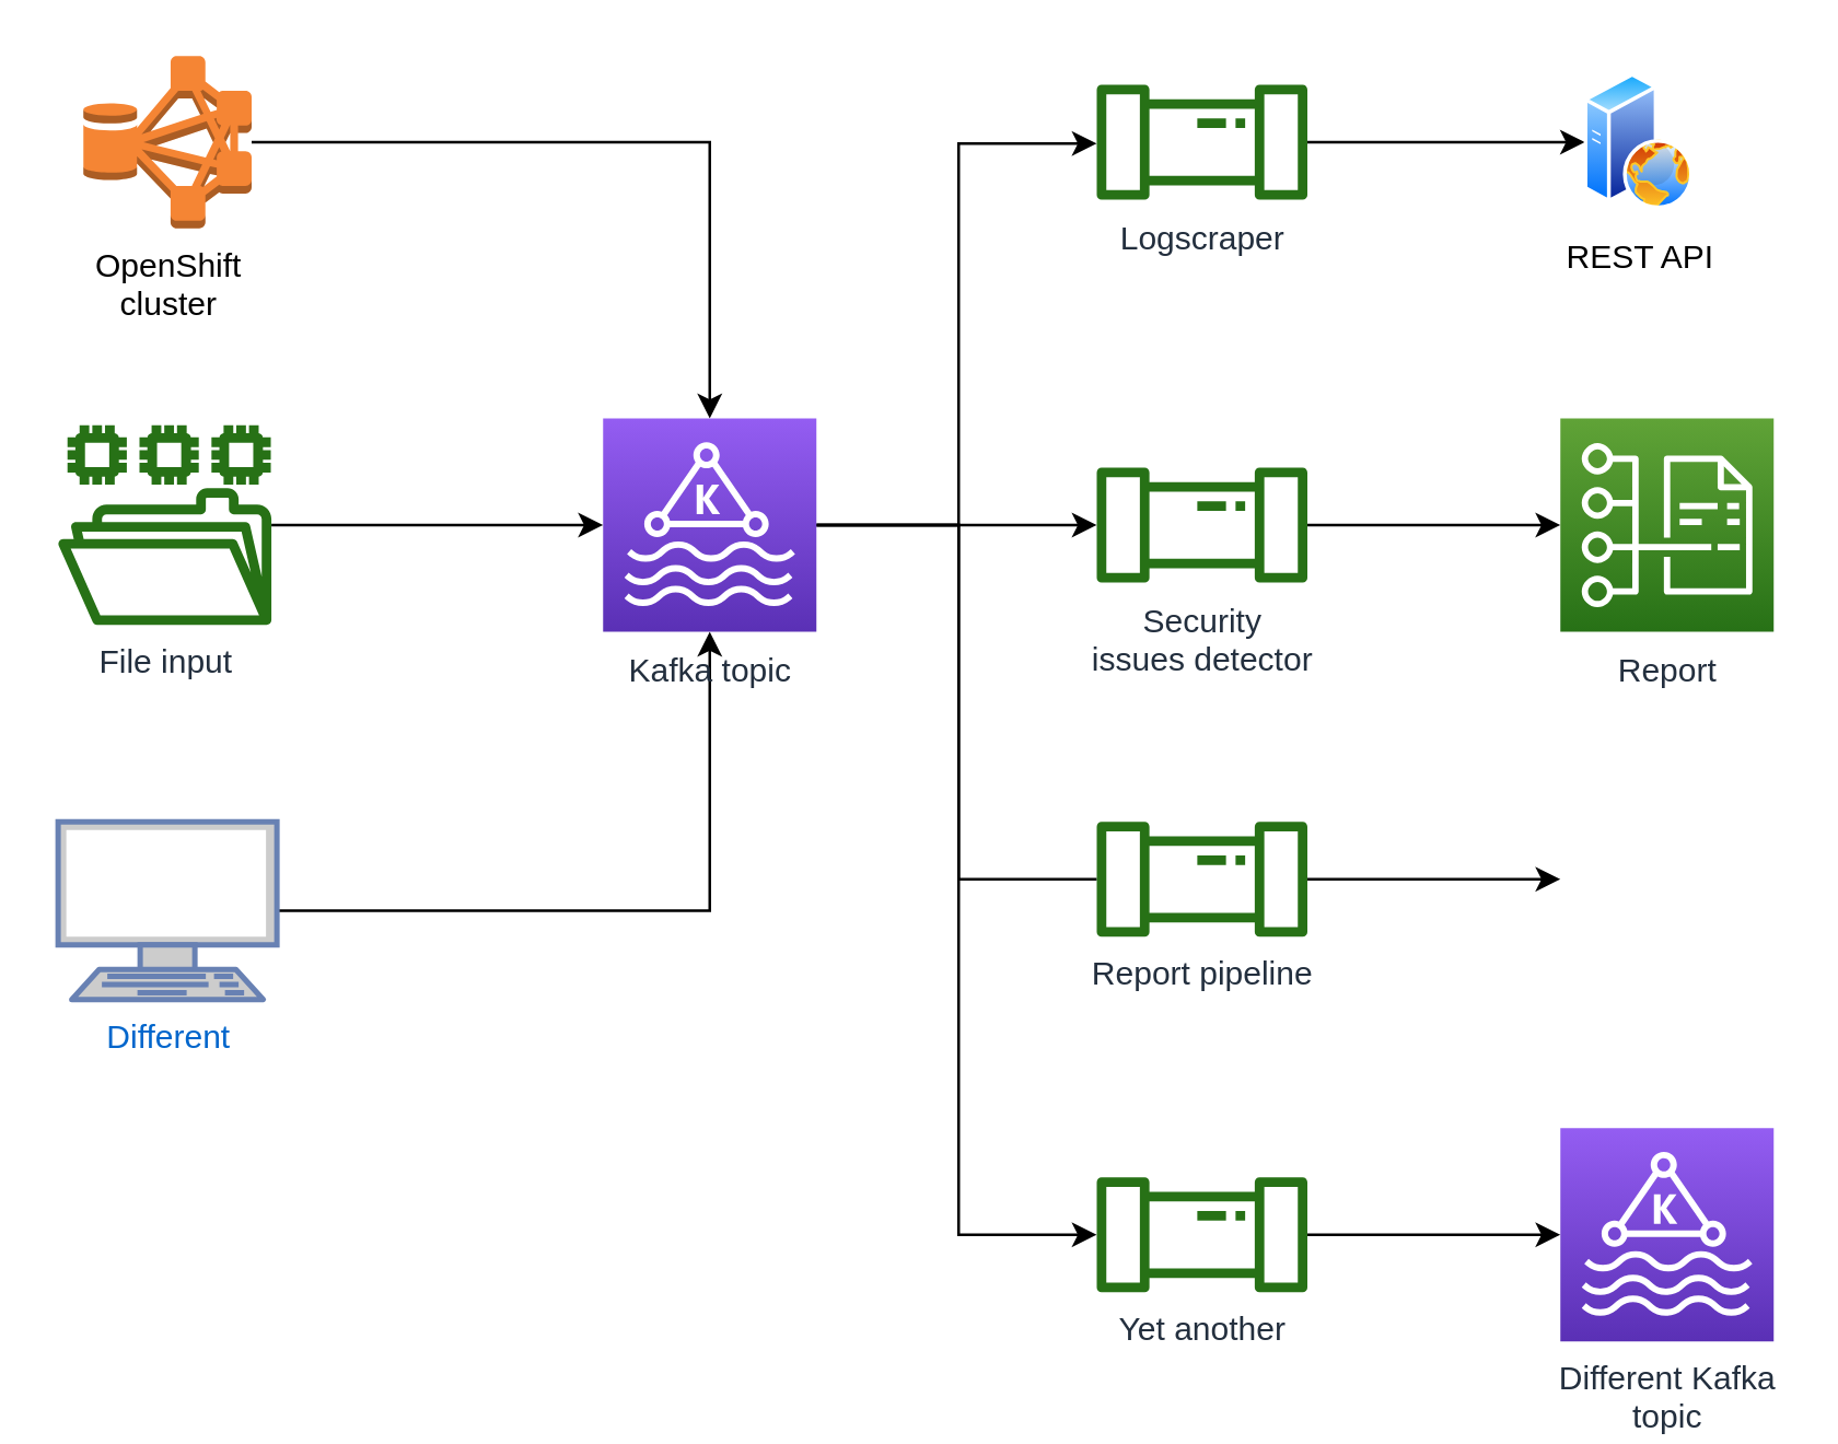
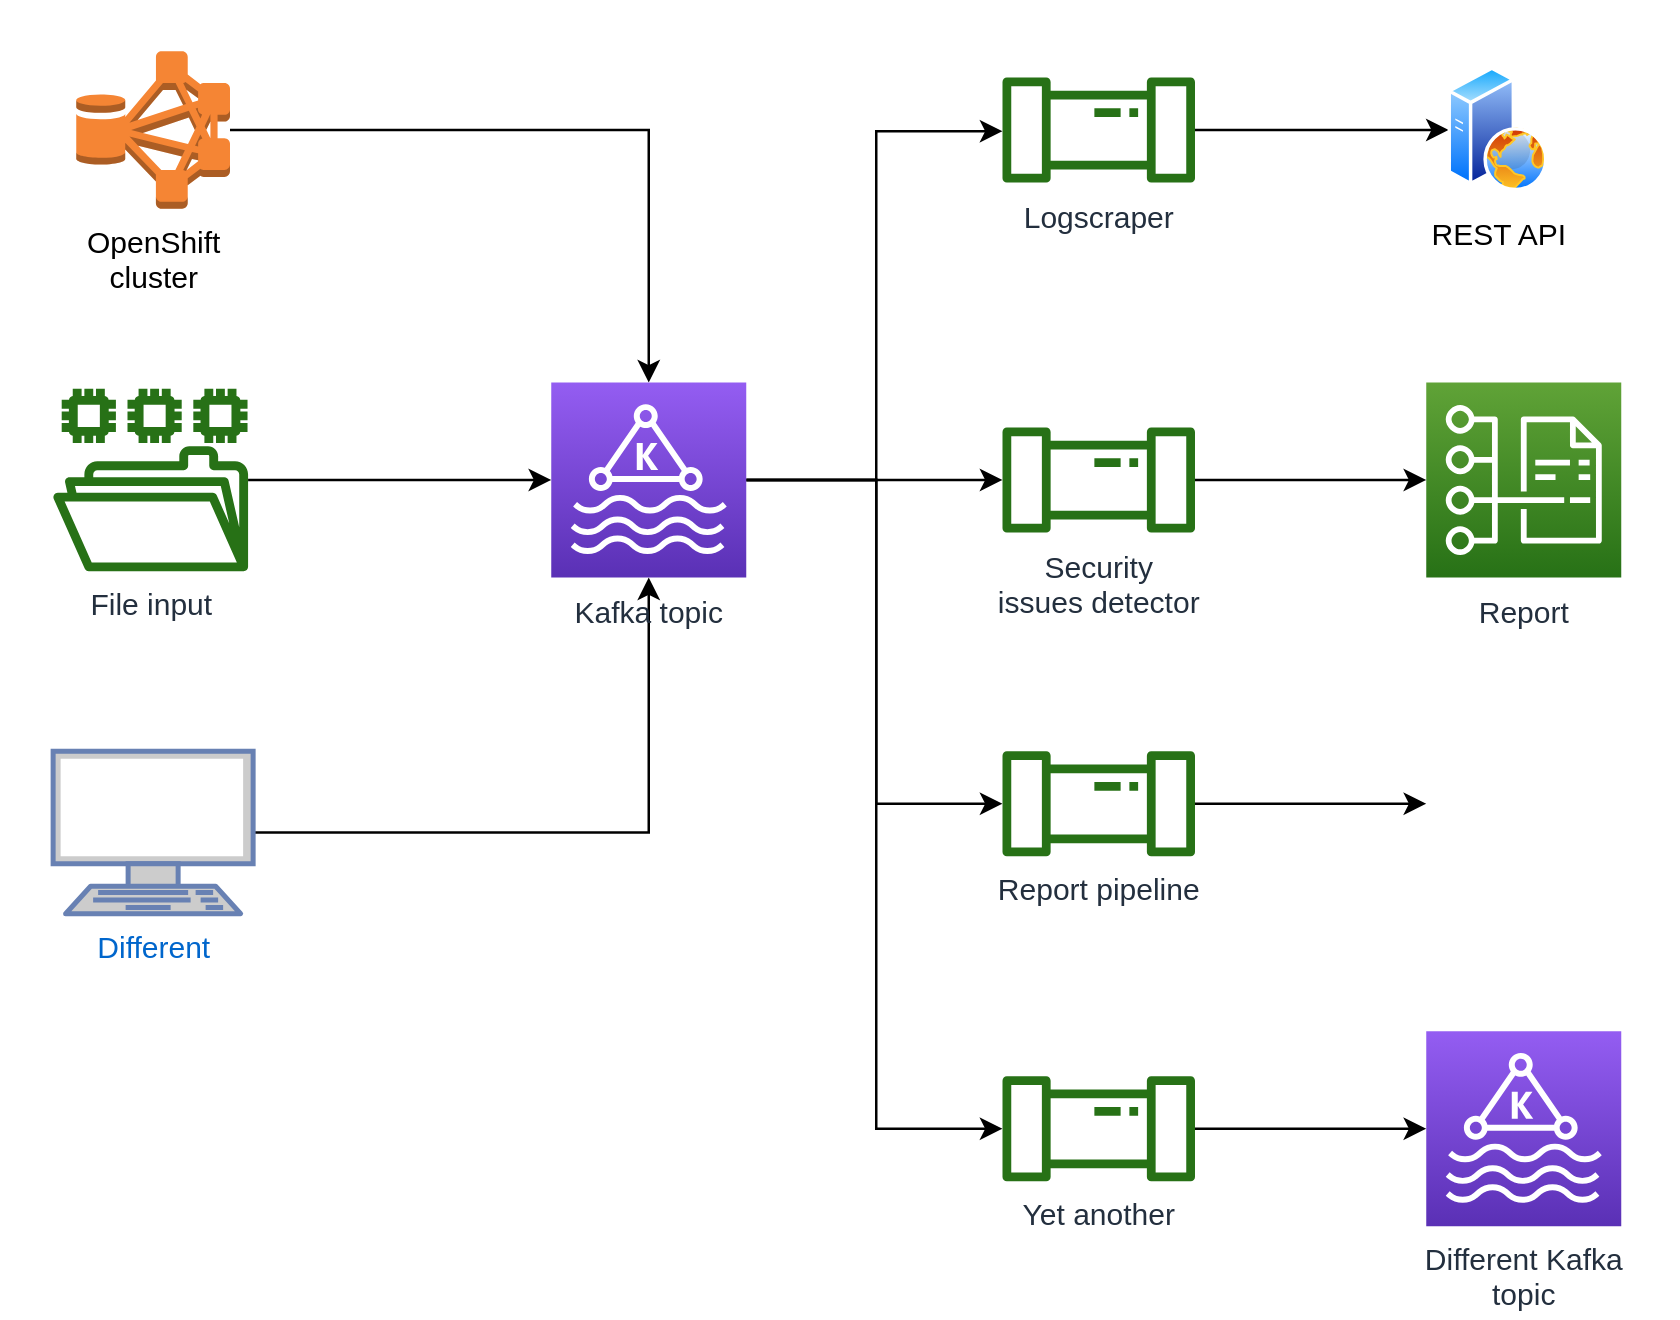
- <mxCell id="10" style="edgeStyle=orthogonalEdgeStyle;rounded=0;orthogonalLoop=1;jettySize=auto;html=1;endArrow=none;" edge="1" parent="1" source="12" target="17"><mxGeometry relative="1" as="geometry"><Array as="points"><mxPoint x="350" y="192" /><mxPoint x="350" y="321" /></Array></mxGeometry></mxCell>
+ <mxCell id="10" style="edgeStyle=orthogonalEdgeStyle;rounded=0;orthogonalLoop=1;jettySize=auto;html=1;" edge="1" parent="1" source="12" target="17"><mxGeometry relative="1" as="geometry"><Array as="points"><mxPoint x="350" y="192" /><mxPoint x="350" y="321" /></Array></mxGeometry></mxCell>
